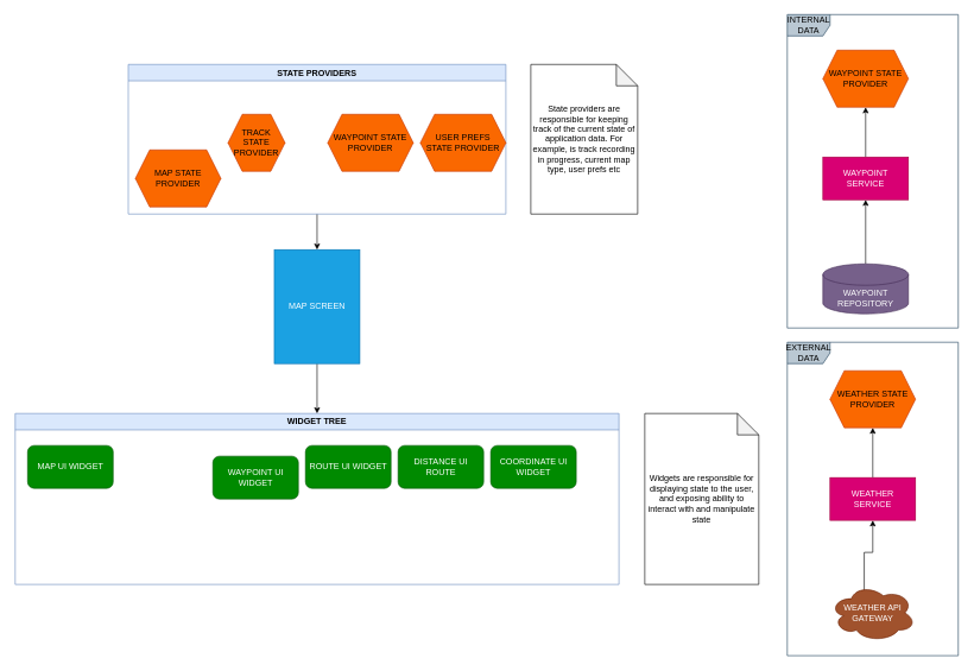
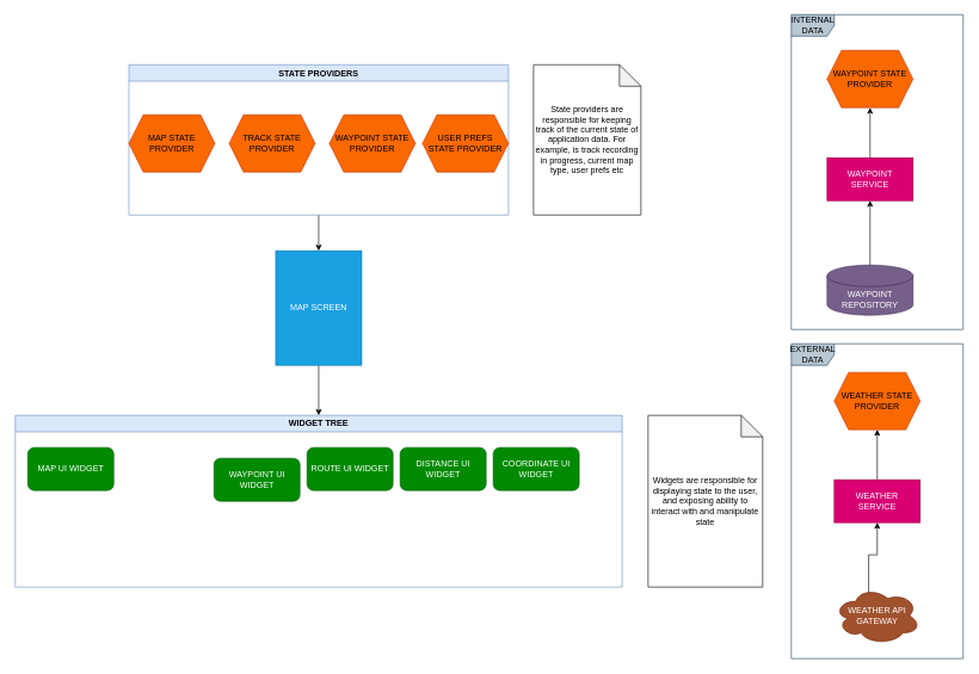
- <mxCell id="17" value="TRACK STATE PROVIDER" style="shape=hexagon;perimeter=hexagonPerimeter2;whiteSpace=wrap;html=1;fixedSize=1;fillColor=#fa6800;fontColor=#000000;strokeColor=#C73500;" vertex="1" parent="15"><mxGeometry x="140" y="70" width="80" height="80" as="geometry" /></mxCell>
+ <mxCell id="17" value="TRACK STATE PROVIDER" style="shape=hexagon;perimeter=hexagonPerimeter2;whiteSpace=wrap;html=1;fixedSize=1;fillColor=#fa6800;fontColor=#000000;strokeColor=#C73500;" vertex="1" parent="15"><mxGeometry x="140" y="70" width="120" height="80" as="geometry" /></mxCell>
- <mxCell id="16" value="MAP STATE PROVIDER" style="shape=hexagon;perimeter=hexagonPerimeter2;whiteSpace=wrap;html=1;fixedSize=1;fillColor=#fa6800;fontColor=#000000;strokeColor=#C73500;" vertex="1" parent="15"><mxGeometry x="10" y="120" width="120" height="80" as="geometry" /></mxCell>
+ <mxCell id="16" value="MAP STATE PROVIDER" style="shape=hexagon;perimeter=hexagonPerimeter2;whiteSpace=wrap;html=1;fixedSize=1;fillColor=#fa6800;fontColor=#000000;strokeColor=#C73500;" vertex="1" parent="15"><mxGeometry y="70" width="120" height="80" as="geometry" /></mxCell>
- <mxCell id="12" value="DISTANCE UI ROUTE" style="rounded=1;whiteSpace=wrap;html=1;fillColor=#008a00;fontColor=#ffffff;strokeColor=#005700;" vertex="1" parent="8"><mxGeometry x="537.5" y="45" width="120" height="60" as="geometry" /></mxCell>
+ <mxCell id="12" value="DISTANCE UI WIDGET" style="rounded=1;whiteSpace=wrap;html=1;fillColor=#008a00;fontColor=#ffffff;strokeColor=#005700;" vertex="1" parent="8"><mxGeometry x="537.5" y="45" width="120" height="60" as="geometry" /></mxCell>
